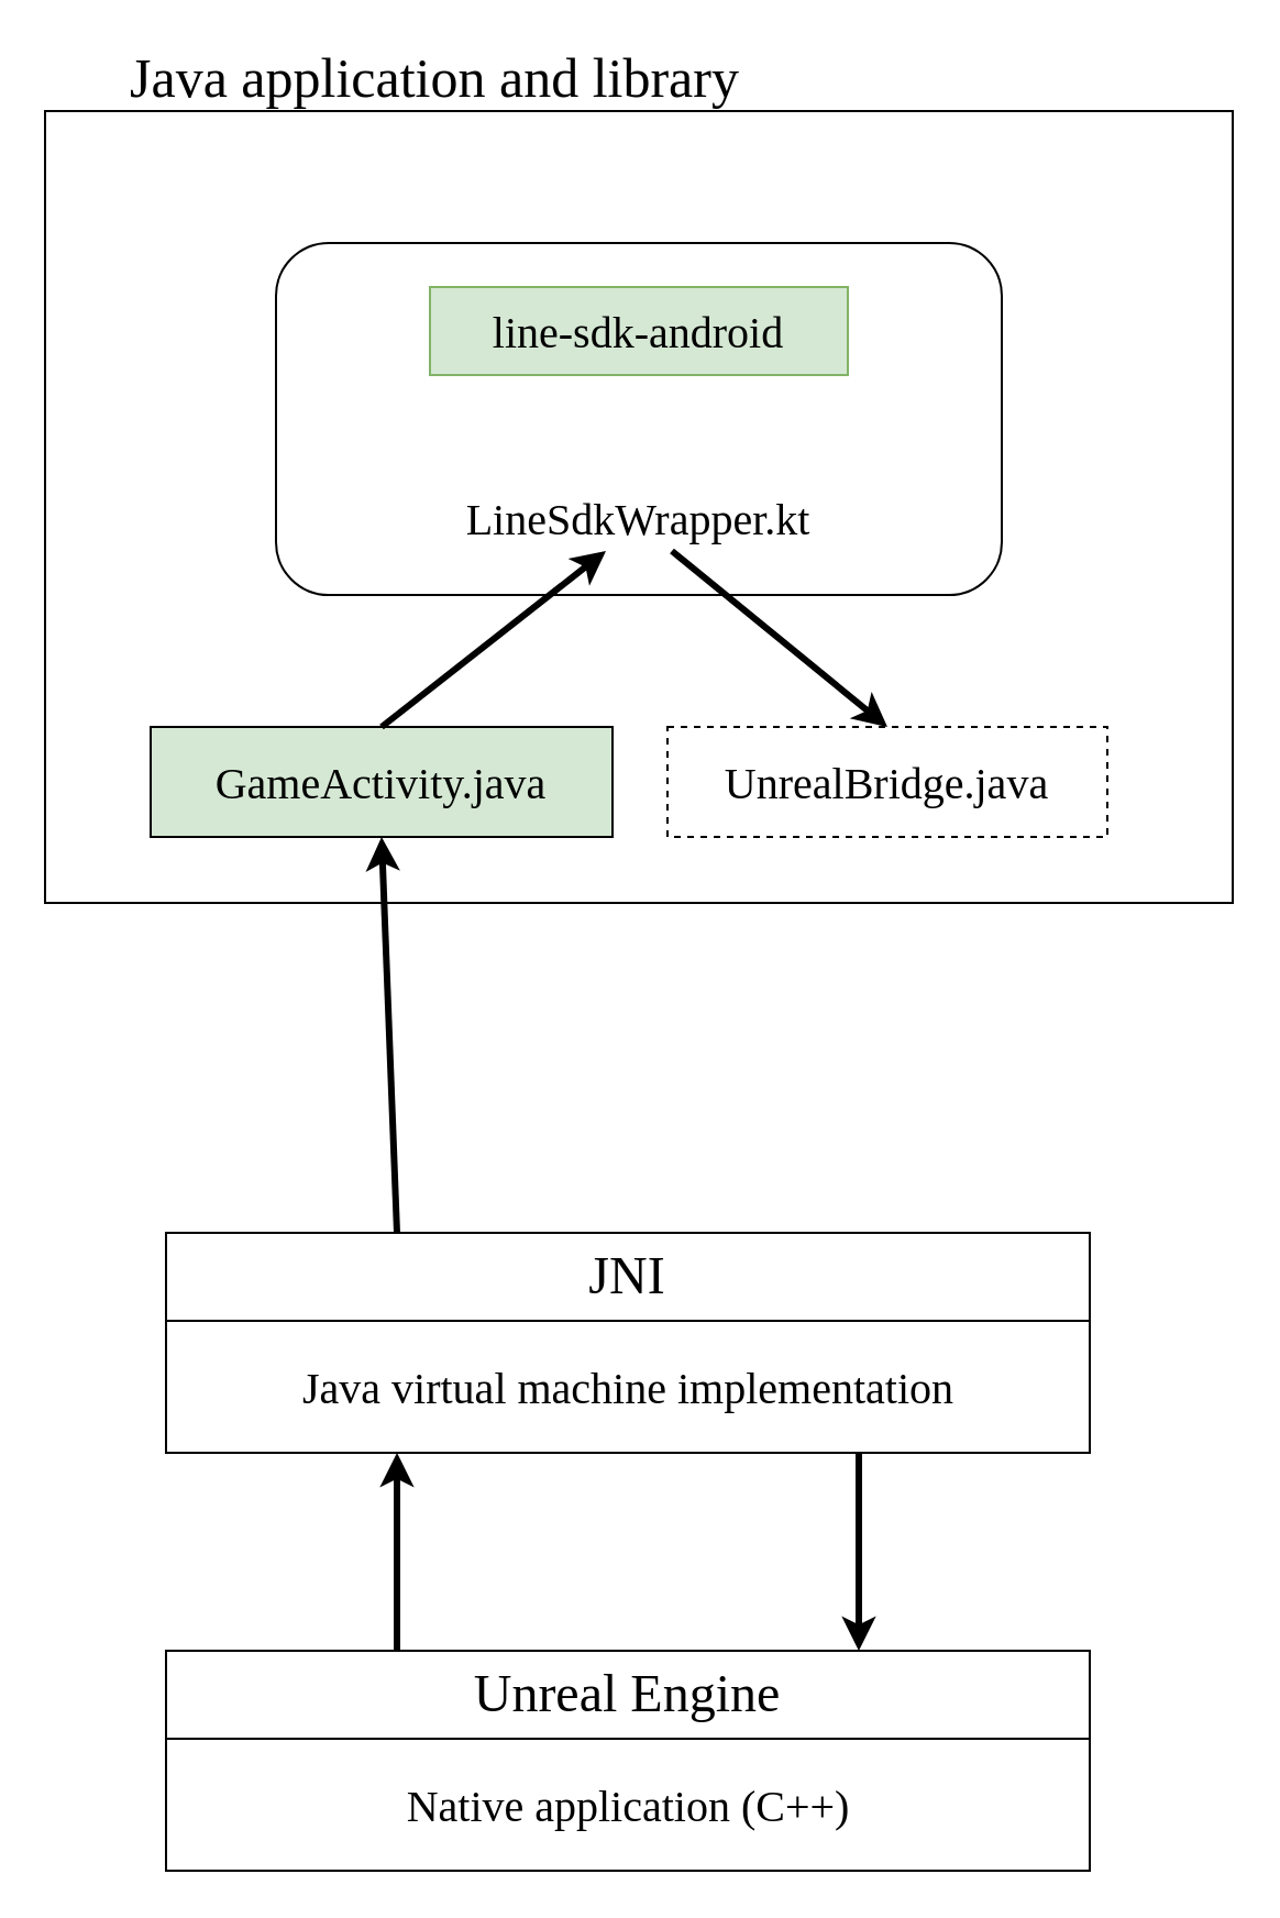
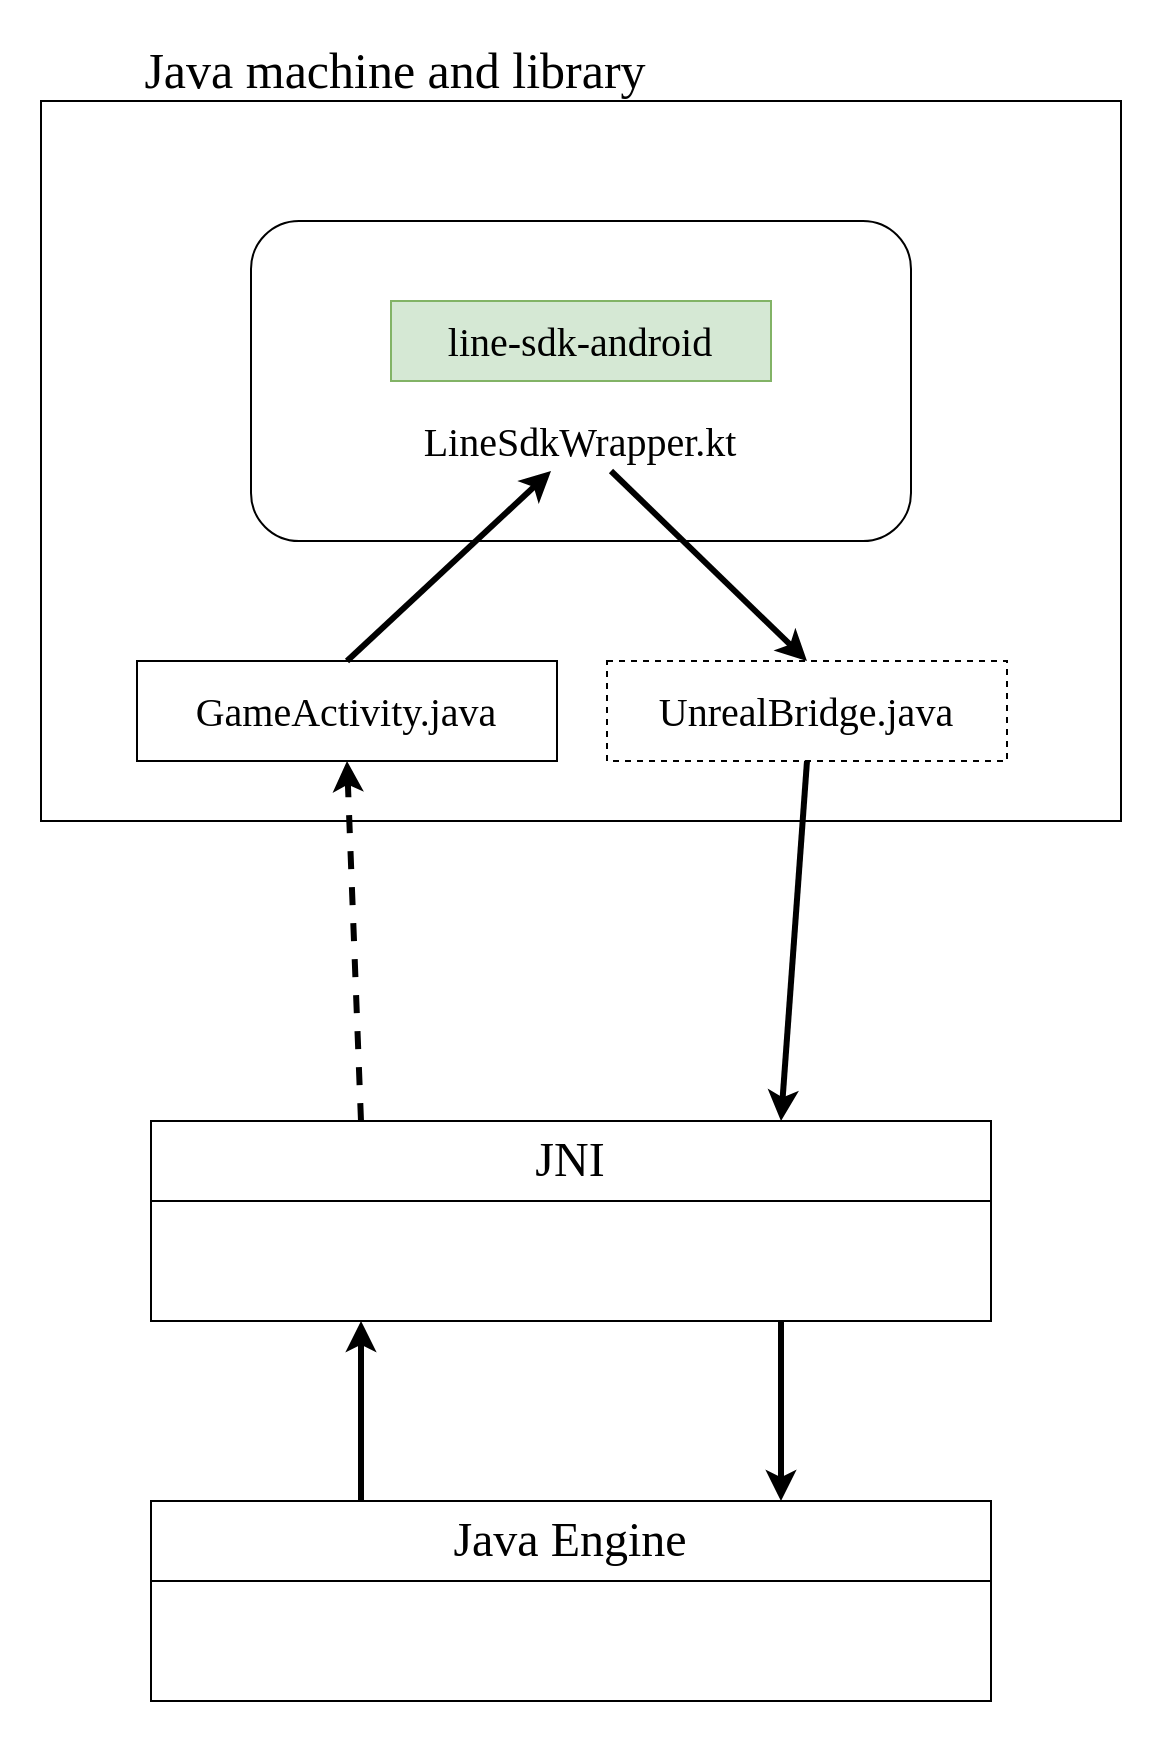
- <mxCell id="21" value="&lt;font style=&quot;font-size: 25px;&quot;&gt;Java application and library&lt;/font&gt;" style="text;html=1;align=center;verticalAlign=middle;whiteSpace=wrap;rounded=0;fontFamily=Verdana;" vertex="1" parent="1"><mxGeometry x="20" y="20" width="355" height="30" as="geometry" /></mxCell>
+ <mxCell id="21" value="&lt;font style=&quot;font-size: 25px;&quot;&gt;Java machine and library&lt;/font&gt;" style="text;html=1;align=center;verticalAlign=middle;whiteSpace=wrap;rounded=0;fontFamily=Verdana;" vertex="1" parent="1"><mxGeometry x="20" y="20" width="355" height="30" as="geometry" /></mxCell>
- <mxCell id="13" value="&lt;font face=&quot;Verdana&quot; style=&quot;font-size: 20px;&quot;&gt;line-sdk-android&lt;/font&gt;" style="rounded=0;whiteSpace=wrap;html=1;fillColor=#d5e8d4;strokeColor=#82b366;" vertex="1" parent="11"><mxGeometry x="105" y="50" width="190" height="40" as="geometry" /></mxCell>
+ <mxCell id="13" value="&lt;font face=&quot;Verdana&quot; style=&quot;font-size: 20px;&quot;&gt;line-sdk-android&lt;/font&gt;" style="rounded=0;whiteSpace=wrap;html=1;fillColor=#d5e8d4;strokeColor=#82b366;" vertex="1" parent="11"><mxGeometry x="105" y="70" width="190" height="40" as="geometry" /></mxCell>
- <mxCell id="14" value="&lt;span style=&quot;font-size: 20px;&quot;&gt;&lt;font face=&quot;Verdana&quot;&gt;LineSdkWrapper.kt&lt;/font&gt;&lt;/span&gt;" style="text;html=1;align=center;verticalAlign=middle;whiteSpace=wrap;rounded=0;" vertex="1" parent="11"><mxGeometry x="170" y="140" width="60" height="30" as="geometry" /></mxCell>
+ <mxCell id="14" value="&lt;span style=&quot;font-size: 20px;&quot;&gt;&lt;font face=&quot;Verdana&quot;&gt;LineSdkWrapper.kt&lt;/font&gt;&lt;/span&gt;" style="text;html=1;align=center;verticalAlign=middle;whiteSpace=wrap;rounded=0;" vertex="1" parent="11"><mxGeometry x="170" y="125" width="60" height="30" as="geometry" /></mxCell>
- <mxCell id="10" value="GameActivity.java" style="rounded=0;whiteSpace=wrap;html=1;fontFamily=Verdana;fontSize=20;fillColor=#d5e8d4;" vertex="1" parent="8"><mxGeometry width="210" height="50" as="geometry" /></mxCell>
+ <mxCell id="10" value="GameActivity.java" style="rounded=0;whiteSpace=wrap;html=1;fontFamily=Verdana;fontSize=20;" vertex="1" parent="8"><mxGeometry width="210" height="50" as="geometry" /></mxCell>
+ <mxCell id="19" value="" style="endArrow=classic;html=1;rounded=0;exitX=0.5;exitY=1;exitDx=0;exitDy=0;entryX=0.75;entryY=0;entryDx=0;entryDy=0;strokeWidth=3;" edge="1" parent="1" source="9" target="3"><mxGeometry width="50" height="50" relative="1" as="geometry"><mxPoint x="310" y="500" as="sourcePoint" /><mxPoint x="360" y="450" as="targetPoint" /></mxGeometry></mxCell>
- <mxCell id="18" value="" style="endArrow=classic;html=1;rounded=0;exitX=0.25;exitY=0;exitDx=0;exitDy=0;entryX=0.5;entryY=1;entryDx=0;entryDy=0;strokeWidth=3;" edge="1" parent="1" source="3" target="10"><mxGeometry width="50" height="50" relative="1" as="geometry"><mxPoint x="180" y="540" as="sourcePoint" /><mxPoint x="230" y="490" as="targetPoint" /></mxGeometry></mxCell>
+ <mxCell id="18" value="" style="endArrow=classic;html=1;rounded=0;exitX=0.25;exitY=0;exitDx=0;exitDy=0;entryX=0.5;entryY=1;entryDx=0;entryDy=0;strokeWidth=3;dashed=1;" edge="1" parent="1" source="3" target="10"><mxGeometry width="50" height="50" relative="1" as="geometry"><mxPoint x="180" y="540" as="sourcePoint" /><mxPoint x="230" y="490" as="targetPoint" /></mxGeometry></mxCell>
- <mxCell id="4" value="Java virtual machine implementation" style="text;html=1;align=center;verticalAlign=middle;resizable=0;points=[];autosize=1;strokeColor=none;fillColor=none;fontFamily=Verdana;fontSize=20;" vertex="1" parent="3"><mxGeometry x="15" y="50" width="390" height="40" as="geometry" /></mxCell>
- <mxCell id="6" value="&lt;font style=&quot;font-size: 24px; font-weight: normal;&quot;&gt;Unreal Engine&lt;/font&gt;" style="swimlane;whiteSpace=wrap;html=1;startSize=40;fontFamily=Verdana;" vertex="1" parent="1"><mxGeometry x="75" y="750" width="420" height="100" as="geometry" /></mxCell>
+ <mxCell id="6" value="&lt;font style=&quot;font-size: 24px; font-weight: normal;&quot;&gt;Java Engine&lt;/font&gt;" style="swimlane;whiteSpace=wrap;html=1;startSize=40;fontFamily=Verdana;" vertex="1" parent="1"><mxGeometry x="75" y="750" width="420" height="100" as="geometry" /></mxCell>
- <mxCell id="7" value="Native application (C++)" style="text;html=1;align=center;verticalAlign=middle;resizable=0;points=[];autosize=1;strokeColor=none;fillColor=none;fontFamily=Verdana;fontSize=20;" vertex="1" parent="6"><mxGeometry x="75" y="50" width="270" height="40" as="geometry" /></mxCell>
